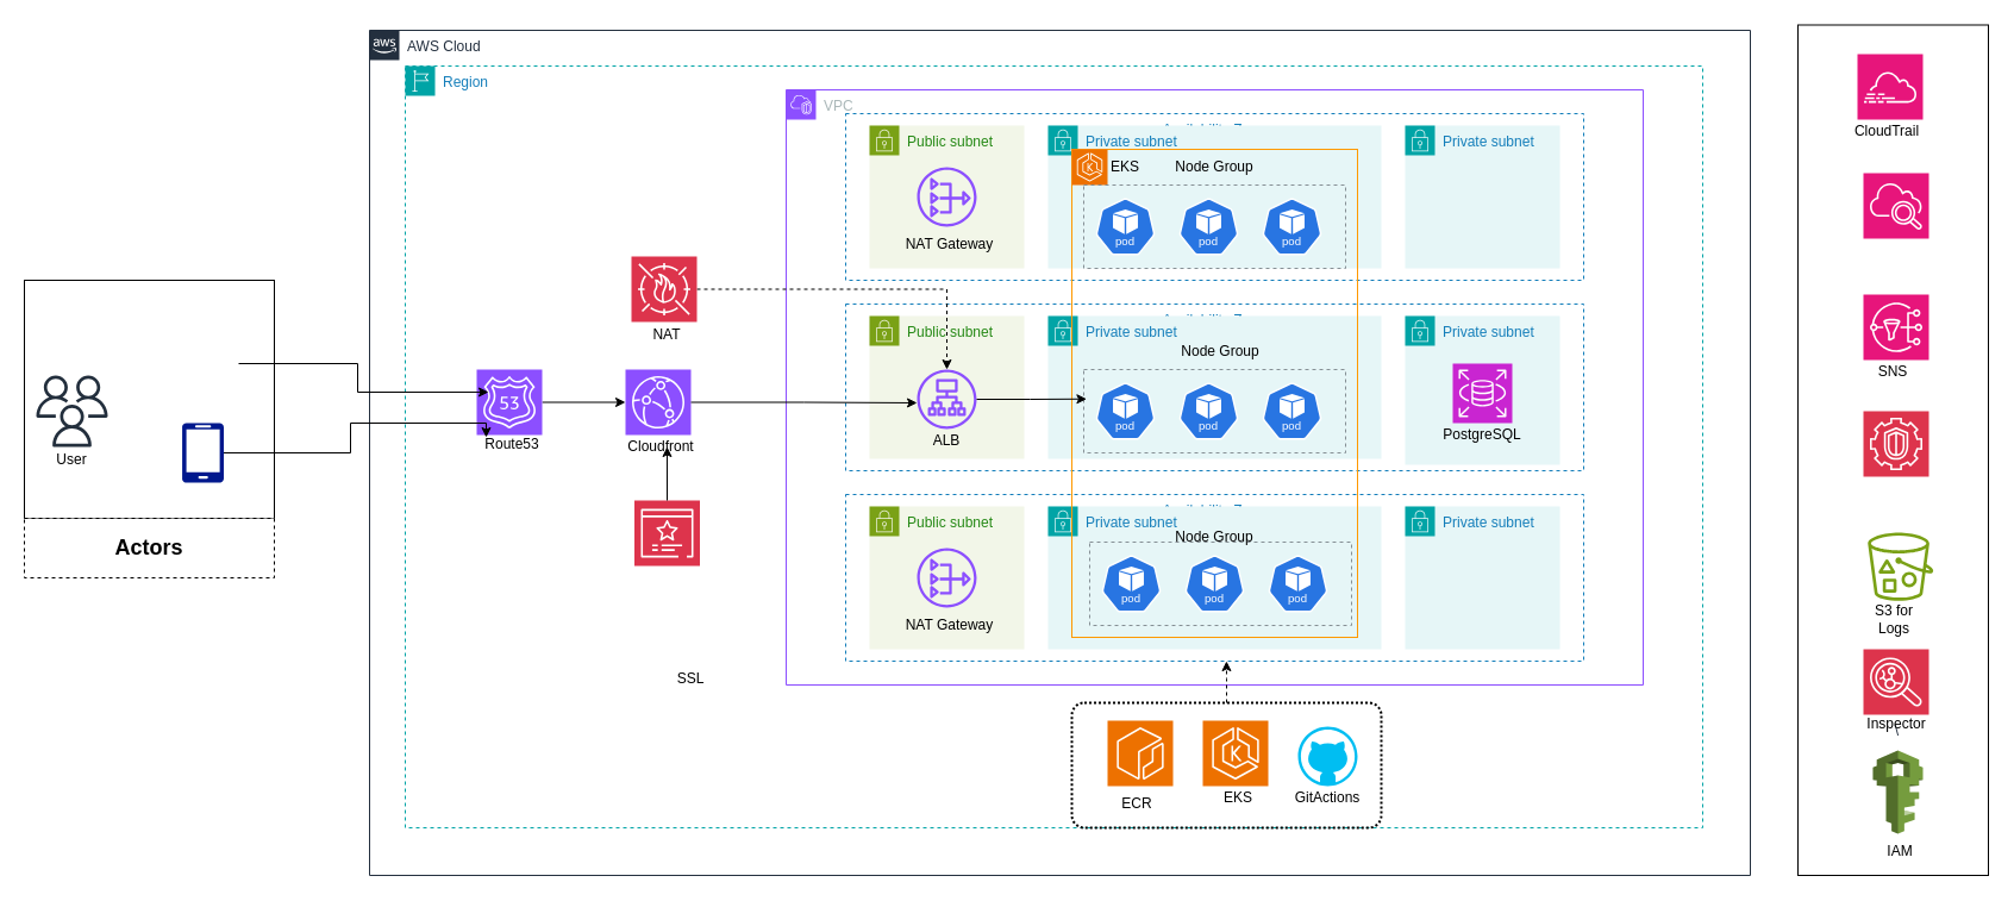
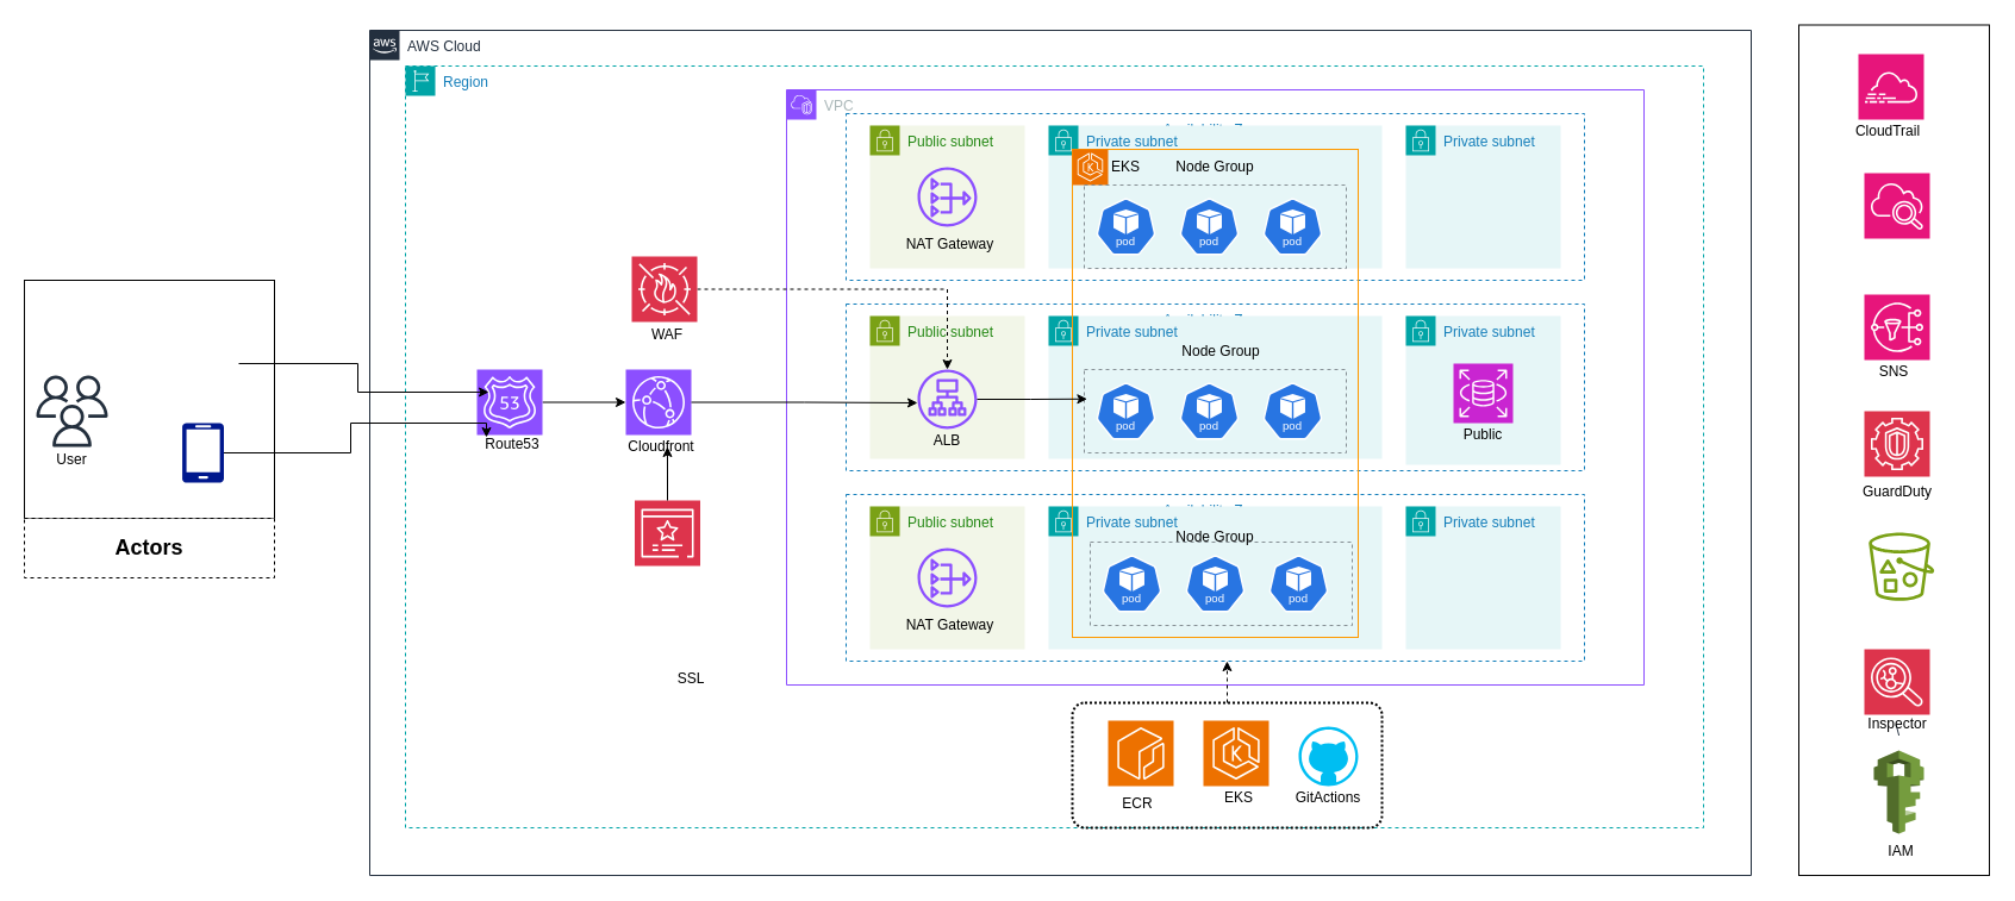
- <mxCell id="36" value="NAT" style="text;html=1;align=center;verticalAlign=middle;whiteSpace=wrap;rounded=0;" vertex="1" parent="3"><mxGeometry x="190" y="211" width="60" height="30" as="geometry" /></mxCell>
+ <mxCell id="36" value="WAF" style="text;html=1;align=center;verticalAlign=middle;whiteSpace=wrap;rounded=0;" vertex="1" parent="3"><mxGeometry x="190" y="211" width="60" height="30" as="geometry" /></mxCell>
- <mxCell id="24" value="PostgreSQL" style="text;html=1;align=center;verticalAlign=middle;whiteSpace=wrap;rounded=0;" vertex="1" parent="4"><mxGeometry x="555" y="275" width="60" height="30" as="geometry" /></mxCell>
+ <mxCell id="24" value="Public" style="text;html=1;align=center;verticalAlign=middle;whiteSpace=wrap;rounded=0;" vertex="1" parent="4"><mxGeometry x="555" y="275" width="60" height="30" as="geometry" /></mxCell>
+ <mxCell id="73" value="&lt;div&gt;GuardDuty&lt;/div&gt;&lt;div&gt;&lt;br&gt;&lt;/div&gt;" style="text;html=1;align=center;verticalAlign=middle;whiteSpace=wrap;rounded=0;" vertex="1" parent="1"><mxGeometry x="1562.5" y="405" width="60" height="30" as="geometry" /></mxCell>
- <mxCell id="74" value="S3 for Logs" style="text;html=1;align=center;verticalAlign=middle;whiteSpace=wrap;rounded=0;" vertex="1" parent="1"><mxGeometry x="1561.25" y="505" width="60" height="30" as="geometry" /></mxCell>
